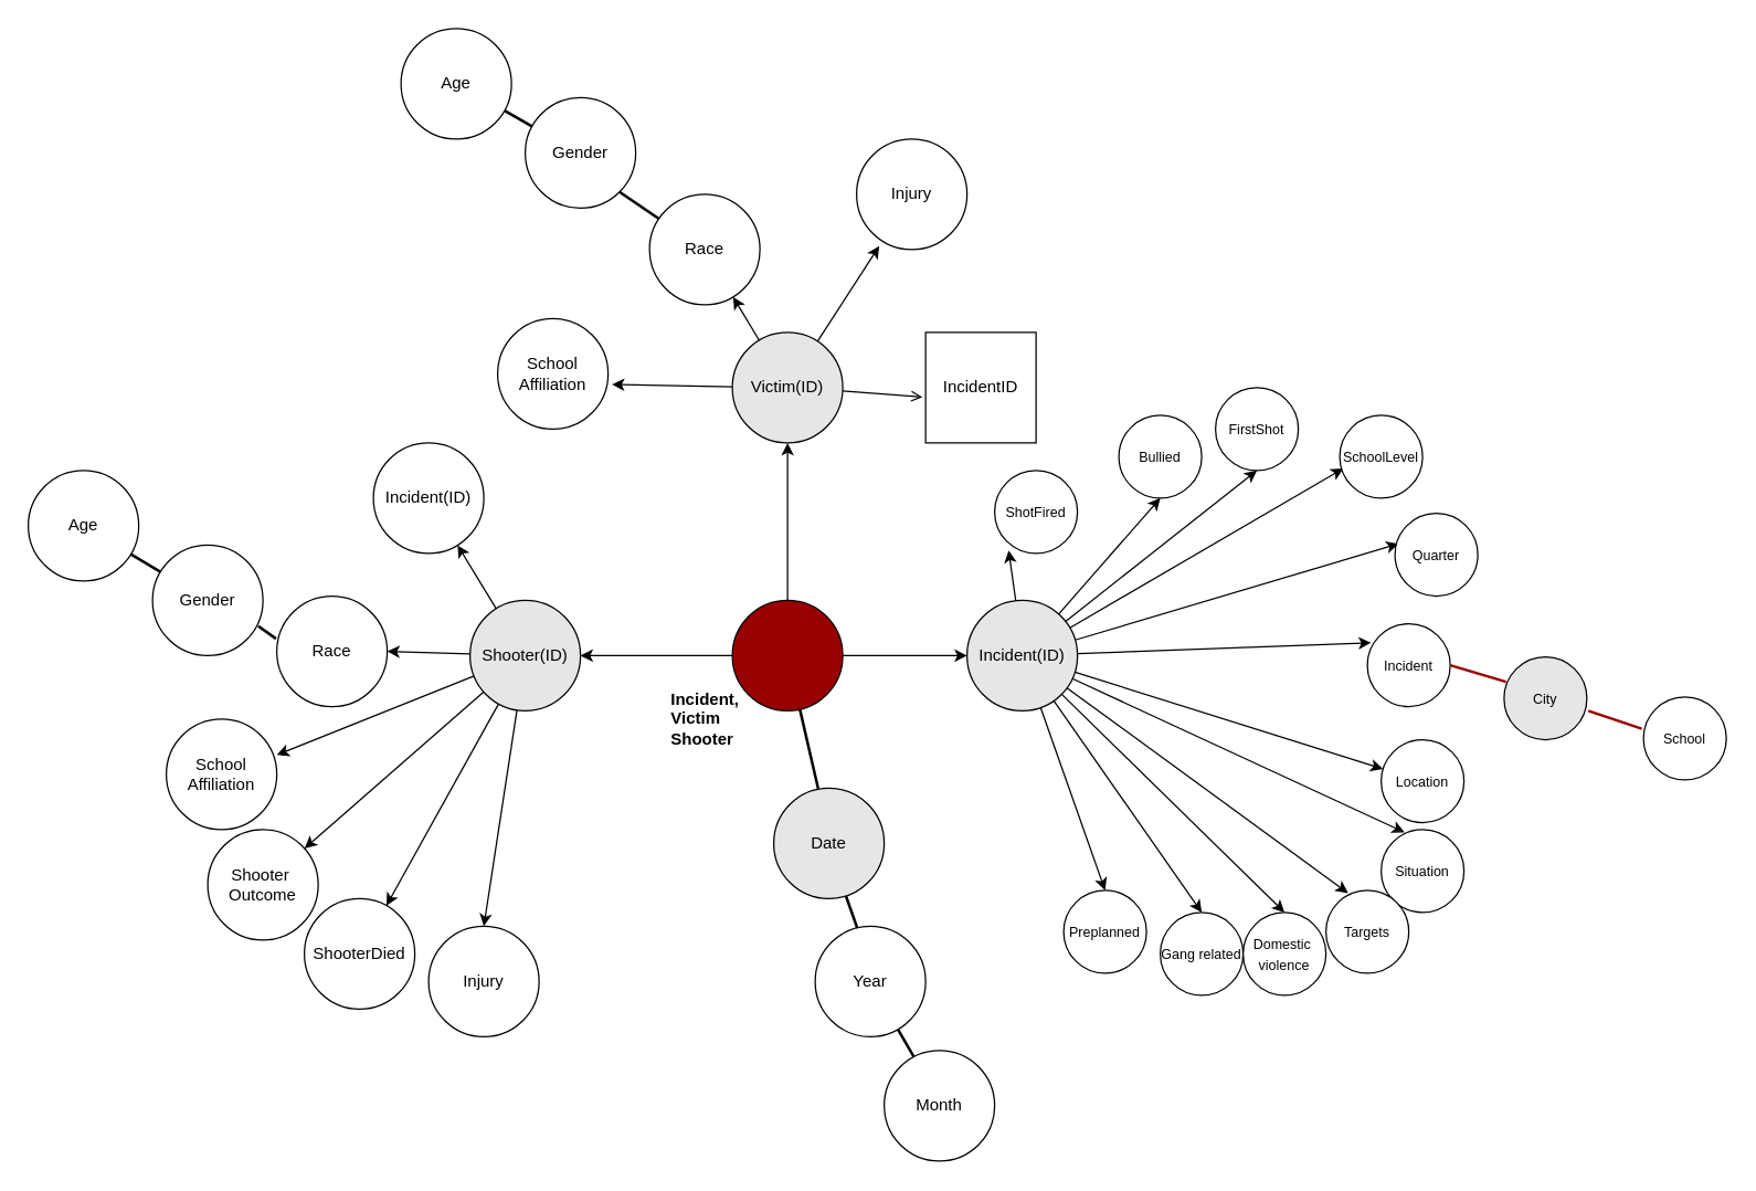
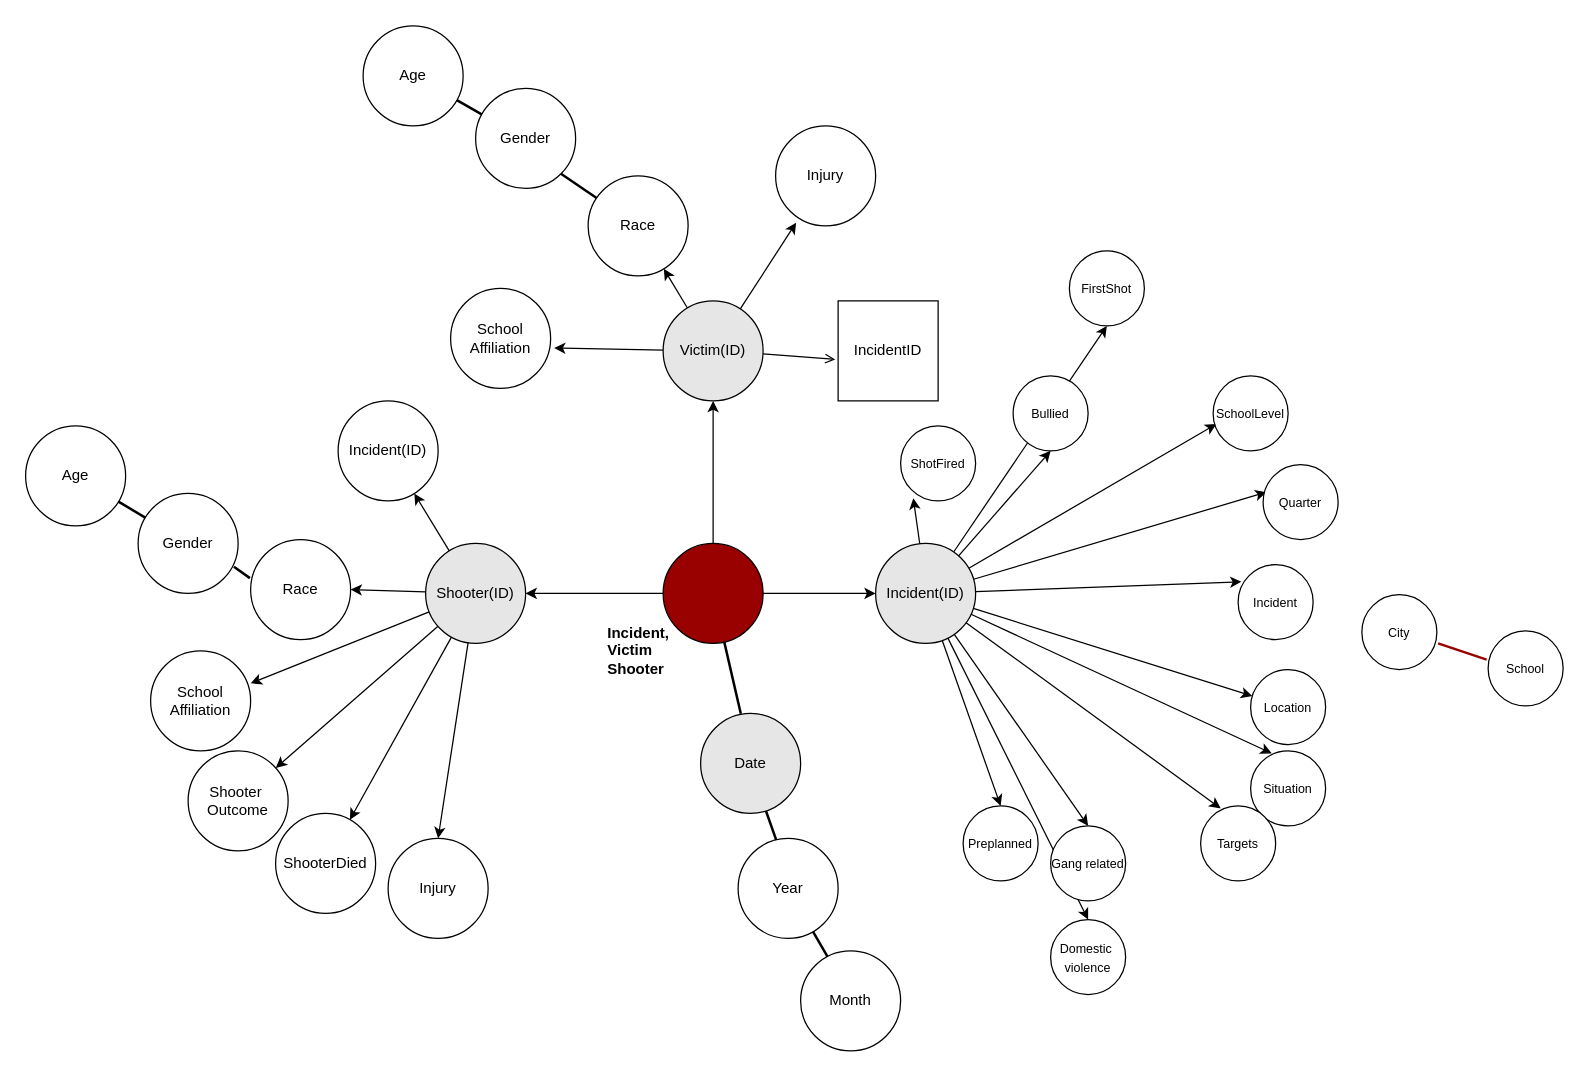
- <mxCell id="49" value="&lt;span style=&quot;font-size: 10px;&quot;&gt;FirstShot&lt;br&gt;&lt;/span&gt;" style="ellipse;whiteSpace=wrap;html=1;aspect=fixed;shadow=0;fillColor=#FFFFFF;fillStyle=auto;" vertex="1" parent="1"><mxGeometry x="880" y="280" width="60" height="60" as="geometry" /></mxCell>
+ <mxCell id="49" value="&lt;span style=&quot;font-size: 10px;&quot;&gt;FirstShot&lt;br&gt;&lt;/span&gt;" style="ellipse;whiteSpace=wrap;html=1;aspect=fixed;shadow=0;fillColor=#FFFFFF;fillStyle=auto;" vertex="1" parent="1"><mxGeometry x="855" y="200" width="60" height="60" as="geometry" /></mxCell>
- <mxCell id="61" value="" style="endArrow=none;html=1;rounded=0;shadow=0;strokeColor=#990000;strokeWidth=2;fontSize=10;exitX=1;exitY=0.5;exitDx=0;exitDy=0;entryX=0.023;entryY=0.3;entryDx=0;entryDy=0;entryPerimeter=0;" edge="1" parent="1" source="56" target="51"><mxGeometry width="50" height="50" relative="1" as="geometry"><mxPoint x="1060" y="601" as="sourcePoint" /><mxPoint x="1110" y="551" as="targetPoint" /></mxGeometry></mxCell>
- <mxCell id="51" value="&lt;span style=&quot;font-size: 10px;&quot;&gt;City&lt;br&gt;&lt;/span&gt;" style="ellipse;whiteSpace=wrap;html=1;aspect=fixed;shadow=0;fillColor=#e6e6e6;fillStyle=auto;" vertex="1" parent="1"><mxGeometry x="1089" y="475" width="60" height="60" as="geometry" /></mxCell>
+ <mxCell id="51" value="&lt;span style=&quot;font-size: 10px;&quot;&gt;City&lt;br&gt;&lt;/span&gt;" style="ellipse;whiteSpace=wrap;html=1;aspect=fixed;shadow=0;fillColor=#FFFFFF;fillStyle=auto;" vertex="1" parent="1"><mxGeometry x="1089" y="475" width="60" height="60" as="geometry" /></mxCell>
- <mxCell id="60" value="&lt;span style=&quot;font-size: 10px;&quot;&gt;Domestic&amp;nbsp;&lt;br&gt;violence&lt;br&gt;&lt;/span&gt;" style="ellipse;whiteSpace=wrap;html=1;aspect=fixed;shadow=0;fillColor=#FFFFFF;fillStyle=auto;" vertex="1" parent="1"><mxGeometry x="900" y="660" width="60" height="60" as="geometry" /></mxCell>
+ <mxCell id="60" value="&lt;span style=&quot;font-size: 10px;&quot;&gt;Domestic&amp;nbsp;&lt;br&gt;violence&lt;br&gt;&lt;/span&gt;" style="ellipse;whiteSpace=wrap;html=1;aspect=fixed;shadow=0;fillColor=#FFFFFF;fillStyle=auto;" vertex="1" parent="1"><mxGeometry x="840" y="735" width="60" height="60" as="geometry" /></mxCell>
